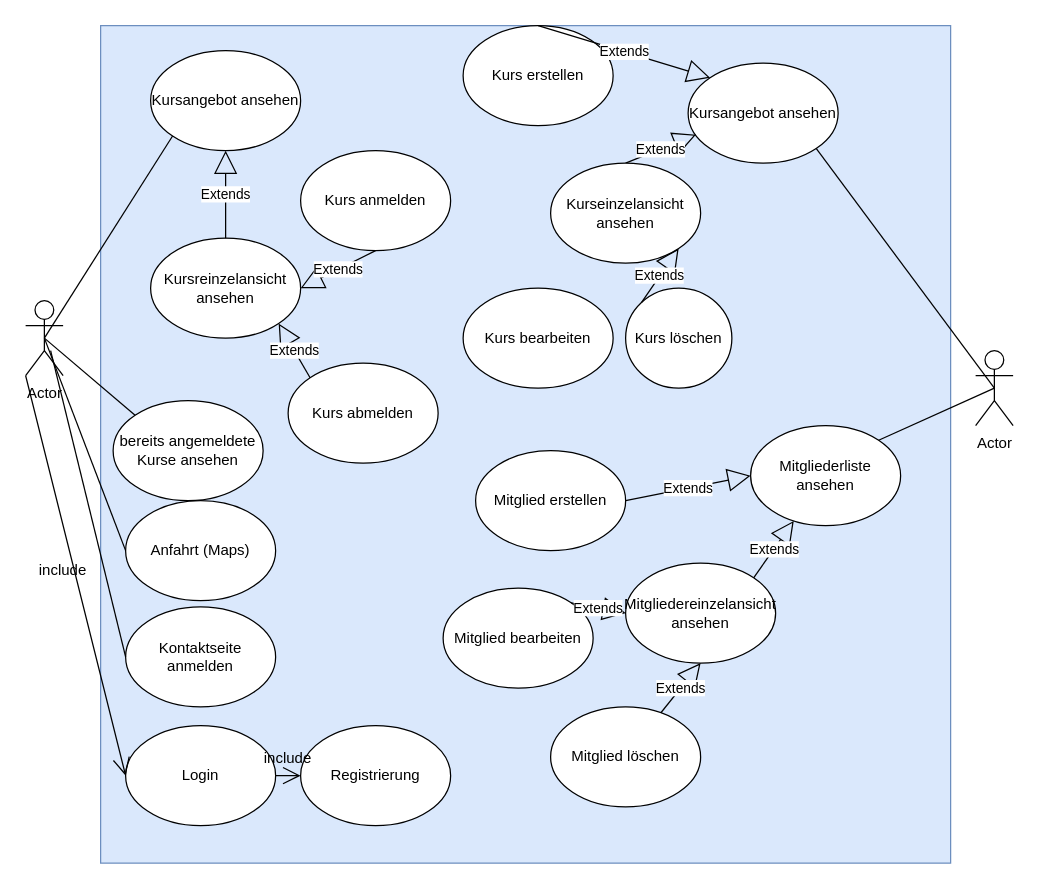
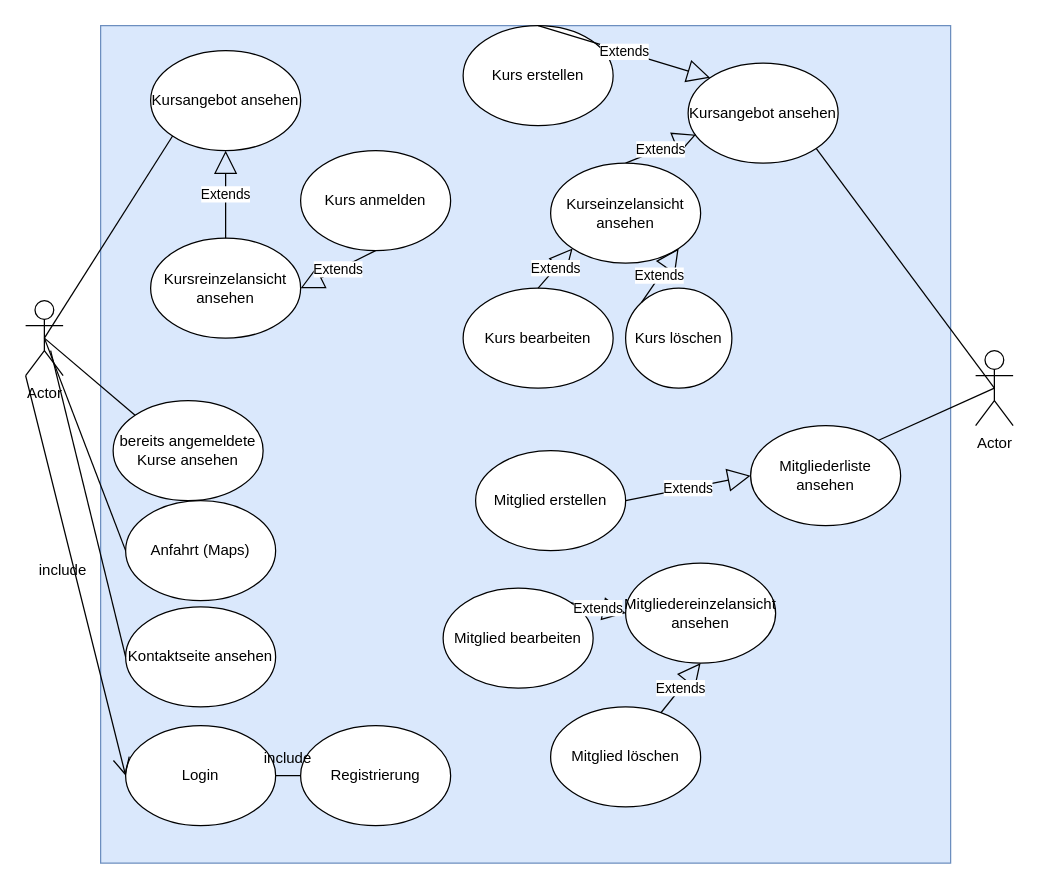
+ <mxCell id="35" value="Extends" style="endArrow=block;endSize=16;endFill=0;html=1;rounded=0;exitX=0.5;exitY=0;exitDx=0;exitDy=0;entryX=0;entryY=1;entryDx=0;entryDy=0;" edge="1" parent="1" source="34" target="32"><mxGeometry width="160" relative="1" as="geometry"><mxPoint x="510" y="140" as="sourcePoint" /><mxPoint x="566.36" y="117.2" as="targetPoint" /></mxGeometry></mxCell>
- <mxCell id="15" value="Extends" style="endArrow=block;endSize=16;endFill=0;html=1;rounded=0;exitX=0;exitY=0;exitDx=0;exitDy=0;entryX=1;entryY=1;entryDx=0;entryDy=0;" parent="1" source="6" target="12" edge="1"><mxGeometry width="160" relative="1" as="geometry"><mxPoint x="320" y="230" as="sourcePoint" /><mxPoint x="367.574" y="208.284" as="targetPoint" /></mxGeometry></mxCell>
- <mxCell id="6" value="Kurs abmelden" style="ellipse;whiteSpace=wrap;html=1;" parent="1" vertex="1"><mxGeometry x="230" y="290" width="120" height="80" as="geometry" /></mxCell>
- <mxCell id="39" value="Extends" style="endArrow=block;endSize=16;endFill=0;html=1;rounded=0;exitX=1;exitY=0;exitDx=0;exitDy=0;" edge="1" parent="1" source="38" target="23"><mxGeometry width="160" relative="1" as="geometry"><mxPoint x="510" y="410" as="sourcePoint" /><mxPoint x="610" y="390" as="targetPoint" /></mxGeometry></mxCell>
- <mxCell id="9" value="Kontaktseite anmelden" style="ellipse;whiteSpace=wrap;html=1;" parent="1" vertex="1"><mxGeometry x="100" y="485" width="120" height="80" as="geometry" /></mxCell>
+ <mxCell id="9" value="Kontaktseite ansehen" style="ellipse;whiteSpace=wrap;html=1;" parent="1" vertex="1"><mxGeometry x="100" y="485" width="120" height="80" as="geometry" /></mxCell>
- <mxCell id="30" value="" style="endArrow=open;endFill=1;endSize=12;html=1;rounded=0;exitX=1;exitY=0.5;exitDx=0;exitDy=0;entryX=0;entryY=0.5;entryDx=0;entryDy=0;" edge="1" parent="1" source="26" target="29"><mxGeometry width="160" relative="1" as="geometry"><mxPoint x="30" y="310" as="sourcePoint" /><mxPoint x="110" y="630" as="targetPoint" /></mxGeometry></mxCell>
+ <mxCell id="30" value="" style="endArrow=none;endFill=1;endSize=12;html=1;rounded=0;exitX=1;exitY=0.5;exitDx=0;exitDy=0;entryX=0;entryY=0.5;entryDx=0;entryDy=0;" edge="1" parent="1" source="26" target="29"><mxGeometry width="160" relative="1" as="geometry"><mxPoint x="30" y="310" as="sourcePoint" /><mxPoint x="110" y="630" as="targetPoint" /></mxGeometry></mxCell>
